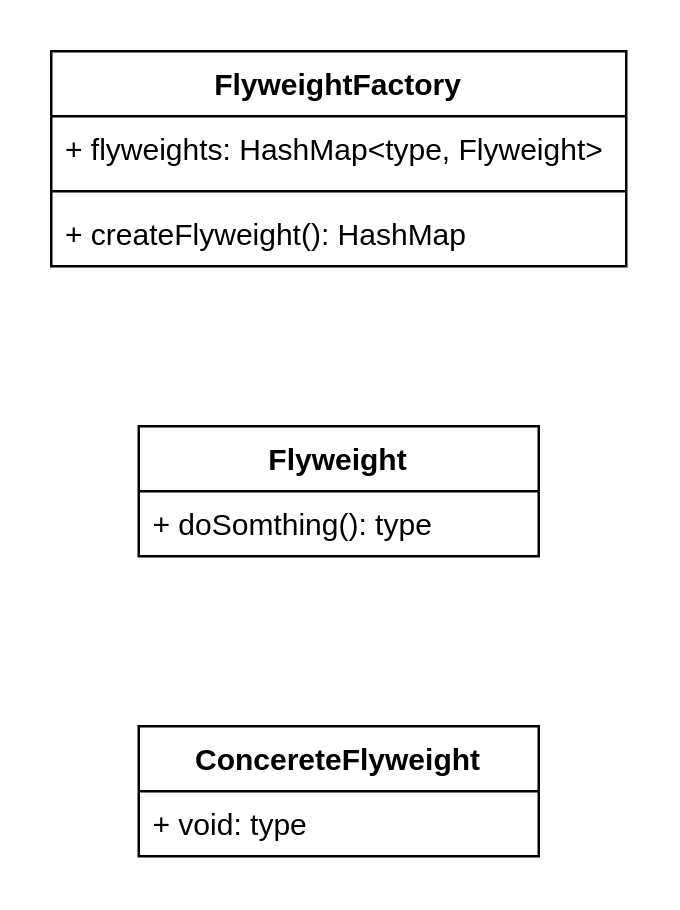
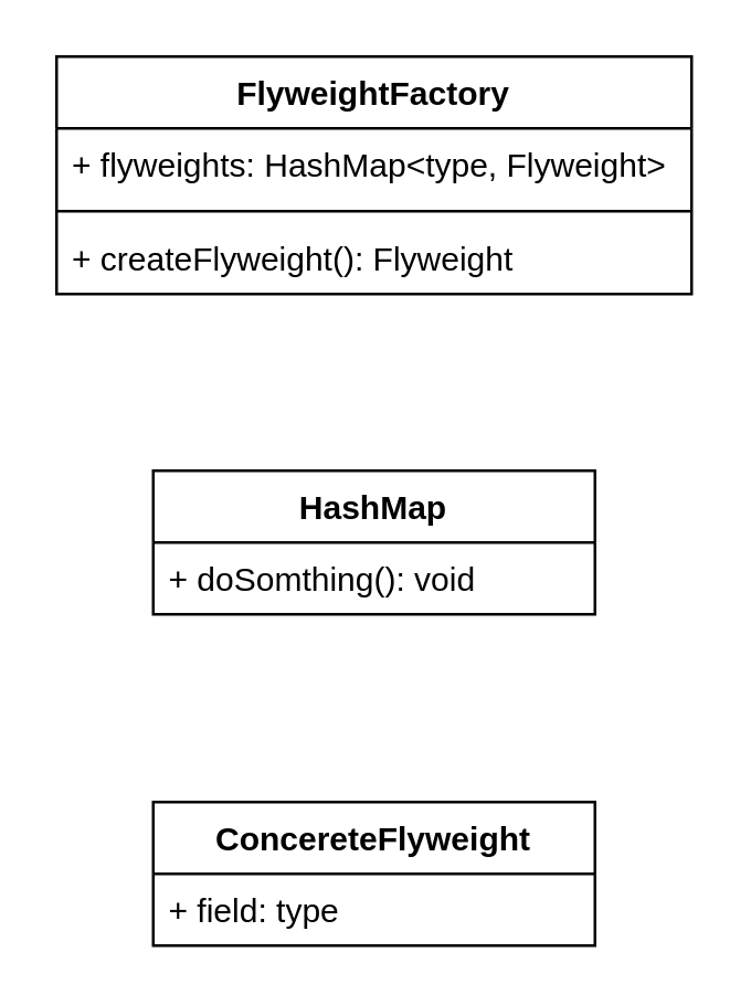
- <mxCell id="9" value="+ createFlyweight(): HashMap" style="text;strokeColor=none;fillColor=none;align=left;verticalAlign=top;spacingLeft=4;spacingRight=4;overflow=hidden;rotatable=0;points=[[0,0.5],[1,0.5]];portConstraint=eastwest;" vertex="1" parent="6"><mxGeometry y="60" width="230" height="26" as="geometry" /></mxCell>
+ <mxCell id="9" value="+ createFlyweight(): Flyweight" style="text;strokeColor=none;fillColor=none;align=left;verticalAlign=top;spacingLeft=4;spacingRight=4;overflow=hidden;rotatable=0;points=[[0,0.5],[1,0.5]];portConstraint=eastwest;" vertex="1" parent="6"><mxGeometry y="60" width="230" height="26" as="geometry" /></mxCell>
- <mxCell id="2" value="Flyweight" style="swimlane;fontStyle=1;align=center;verticalAlign=top;childLayout=stackLayout;horizontal=1;startSize=26;horizontalStack=0;resizeParent=1;resizeParentMax=0;resizeLast=0;collapsible=1;marginBottom=0;" vertex="1" parent="1"><mxGeometry x="55" y="170" width="160" height="52" as="geometry" /></mxCell>
+ <mxCell id="2" value="HashMap" style="swimlane;fontStyle=1;align=center;verticalAlign=top;childLayout=stackLayout;horizontal=1;startSize=26;horizontalStack=0;resizeParent=1;resizeParentMax=0;resizeLast=0;collapsible=1;marginBottom=0;" vertex="1" parent="1"><mxGeometry x="55" y="170" width="160" height="52" as="geometry" /></mxCell>
- <mxCell id="3" value="+ doSomthing(): type" style="text;strokeColor=none;fillColor=none;align=left;verticalAlign=top;spacingLeft=4;spacingRight=4;overflow=hidden;rotatable=0;points=[[0,0.5],[1,0.5]];portConstraint=eastwest;" vertex="1" parent="2"><mxGeometry y="26" width="160" height="26" as="geometry" /></mxCell>
+ <mxCell id="3" value="+ doSomthing(): void" style="text;strokeColor=none;fillColor=none;align=left;verticalAlign=top;spacingLeft=4;spacingRight=4;overflow=hidden;rotatable=0;points=[[0,0.5],[1,0.5]];portConstraint=eastwest;" vertex="1" parent="2"><mxGeometry y="26" width="160" height="26" as="geometry" /></mxCell>
- <mxCell id="5" value="+ void: type" style="text;strokeColor=none;fillColor=none;align=left;verticalAlign=top;spacingLeft=4;spacingRight=4;overflow=hidden;rotatable=0;points=[[0,0.5],[1,0.5]];portConstraint=eastwest;" vertex="1" parent="4"><mxGeometry y="26" width="160" height="26" as="geometry" /></mxCell>
+ <mxCell id="5" value="+ field: type" style="text;strokeColor=none;fillColor=none;align=left;verticalAlign=top;spacingLeft=4;spacingRight=4;overflow=hidden;rotatable=0;points=[[0,0.5],[1,0.5]];portConstraint=eastwest;" vertex="1" parent="4"><mxGeometry y="26" width="160" height="26" as="geometry" /></mxCell>
